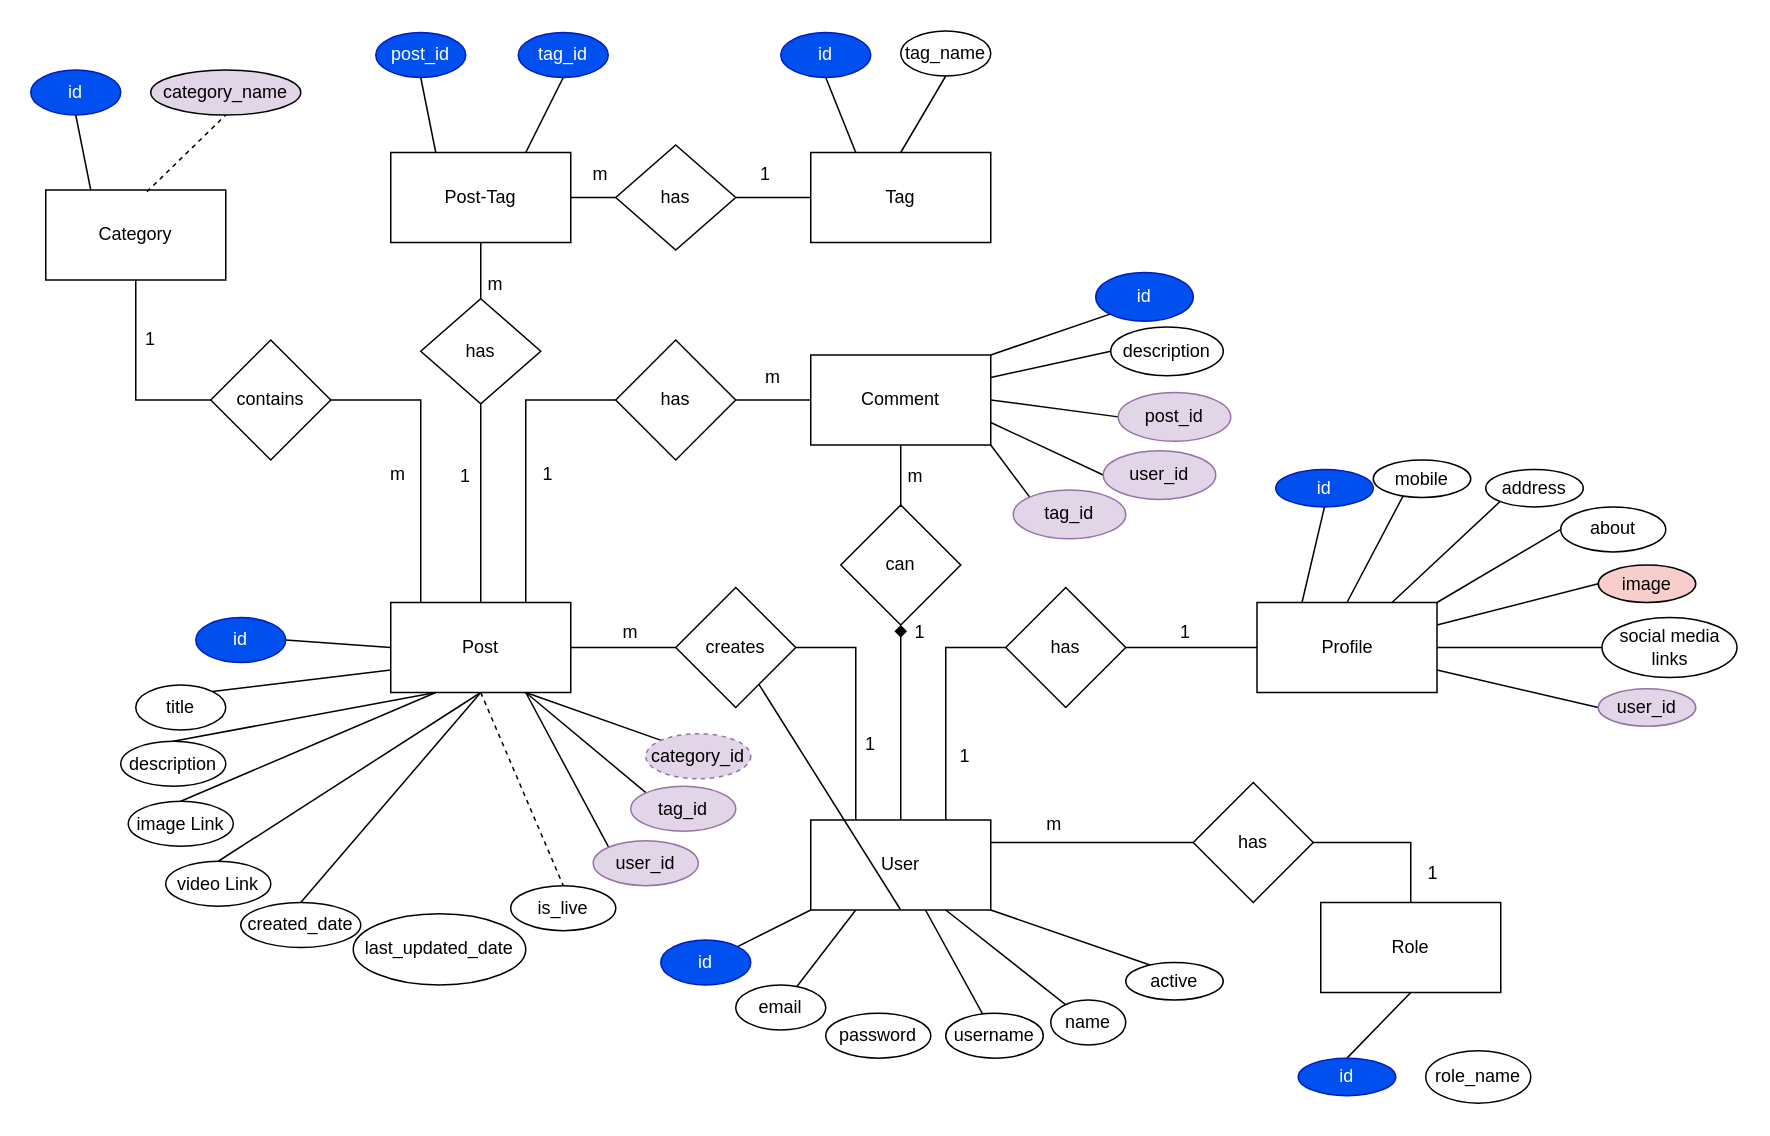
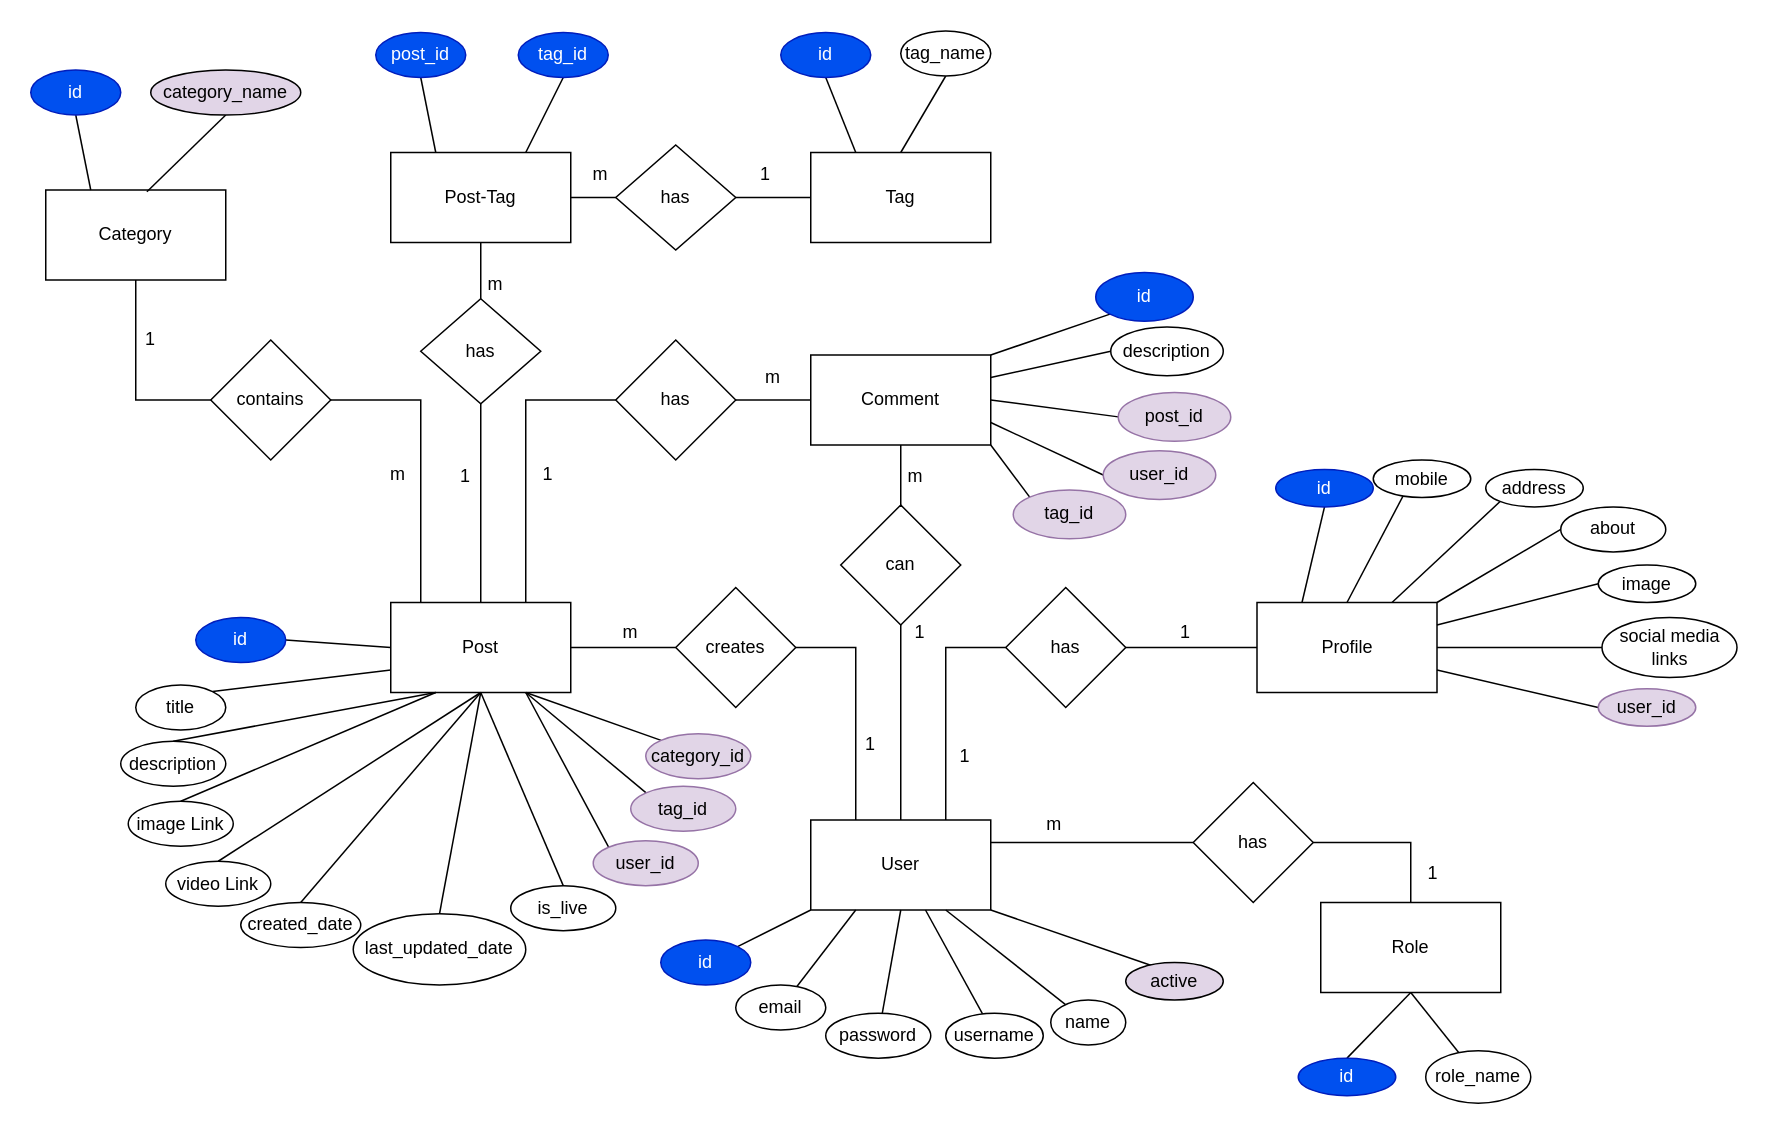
- <mxCell id="95" value="" style="endArrow=none;html=1;rounded=0;exitX=0.562;exitY=0.02;exitDx=0;exitDy=0;entryX=0.5;entryY=1;entryDx=0;entryDy=0;exitPerimeter=0;dashed=1;" parent="1" source="8" target="96" edge="1"><mxGeometry width="50" height="50" relative="1" as="geometry"><mxPoint x="215" y="-4" as="sourcePoint" /><mxPoint x="185" y="1" as="targetPoint" /></mxGeometry></mxCell>
+ <mxCell id="95" value="" style="endArrow=none;html=1;rounded=0;exitX=0.562;exitY=0.02;exitDx=0;exitDy=0;entryX=0.5;entryY=1;entryDx=0;entryDy=0;exitPerimeter=0;" parent="1" source="8" target="96" edge="1"><mxGeometry width="50" height="50" relative="1" as="geometry"><mxPoint x="215" y="-4" as="sourcePoint" /><mxPoint x="185" y="1" as="targetPoint" /></mxGeometry></mxCell>
- <mxCell id="31" value="image" style="ellipse;whiteSpace=wrap;html=1;fillColor=#f8cecc;" parent="1" vertex="1"><mxGeometry x="1065" y="376" width="65" height="25" as="geometry" /></mxCell>
+ <mxCell id="31" value="image" style="ellipse;whiteSpace=wrap;html=1;" parent="1" vertex="1"><mxGeometry x="1065" y="376" width="65" height="25" as="geometry" /></mxCell>
- <mxCell id="62" value="" style="endArrow=diamond;html=1;rounded=0;exitX=0.5;exitY=0;exitDx=0;exitDy=0;entryX=0.5;entryY=1;entryDx=0;entryDy=0;" parent="1" source="2" target="7" edge="1"><mxGeometry width="50" height="50" relative="1" as="geometry"><mxPoint x="555" y="411" as="sourcePoint" /><mxPoint x="605" y="361" as="targetPoint" /></mxGeometry></mxCell>
+ <mxCell id="62" value="" style="endArrow=none;html=1;rounded=0;exitX=0.5;exitY=0;exitDx=0;exitDy=0;entryX=0.5;entryY=1;entryDx=0;entryDy=0;" parent="1" source="2" target="7" edge="1"><mxGeometry width="50" height="50" relative="1" as="geometry"><mxPoint x="555" y="411" as="sourcePoint" /><mxPoint x="605" y="361" as="targetPoint" /></mxGeometry></mxCell>
- <mxCell id="61" value="category_id" style="ellipse;whiteSpace=wrap;html=1;fillColor=#e1d5e7;strokeColor=#9673a6;dashed=1;" parent="1" vertex="1"><mxGeometry x="430" y="488.5" width="70" height="30" as="geometry" /></mxCell>
+ <mxCell id="61" value="category_id" style="ellipse;whiteSpace=wrap;html=1;fillColor=#e1d5e7;strokeColor=#9673a6;" parent="1" vertex="1"><mxGeometry x="430" y="488.5" width="70" height="30" as="geometry" /></mxCell>
- <mxCell id="91" value="" style="endArrow=none;html=1;rounded=0;exitX=0.5;exitY=1;exitDx=0;exitDy=0;entryX=0.5;entryY=0;entryDx=0;entryDy=0;dashed=1;" parent="1" source="3" target="92" edge="1"><mxGeometry width="50" height="50" relative="1" as="geometry"><mxPoint x="550" y="477.25" as="sourcePoint" /><mxPoint x="660" y="519.75" as="targetPoint" /></mxGeometry></mxCell>
+ <mxCell id="91" value="" style="endArrow=none;html=1;rounded=0;exitX=0.5;exitY=1;exitDx=0;exitDy=0;entryX=0.5;entryY=0;entryDx=0;entryDy=0;" parent="1" source="3" target="92" edge="1"><mxGeometry width="50" height="50" relative="1" as="geometry"><mxPoint x="550" y="477.25" as="sourcePoint" /><mxPoint x="660" y="519.75" as="targetPoint" /></mxGeometry></mxCell>
- <mxCell id="20" value="" style="endArrow=none;html=1;rounded=0;exitX=0.5;exitY=1;exitDx=0;exitDy=0;" parent="1" source="2" target="5" edge="1"><mxGeometry width="50" height="50" relative="1" as="geometry"><mxPoint x="450" y="676" as="sourcePoint" /><mxPoint x="520" y="676" as="targetPoint" /></mxGeometry></mxCell>
+ <mxCell id="20" value="" style="endArrow=none;html=1;rounded=0;exitX=0.5;exitY=1;exitDx=0;exitDy=0;" parent="1" source="2" target="21" edge="1"><mxGeometry width="50" height="50" relative="1" as="geometry"><mxPoint x="450" y="676" as="sourcePoint" /><mxPoint x="520" y="676" as="targetPoint" /></mxGeometry></mxCell>
+ <mxCell id="89" value="" style="endArrow=none;html=1;rounded=0;exitX=0.5;exitY=1;exitDx=0;exitDy=0;entryX=0.5;entryY=0;entryDx=0;entryDy=0;" parent="1" source="3" target="90" edge="1"><mxGeometry width="50" height="50" relative="1" as="geometry"><mxPoint x="420" y="513.5" as="sourcePoint" /><mxPoint x="530" y="556" as="targetPoint" /></mxGeometry></mxCell>
- <mxCell id="33" value="active" style="ellipse;whiteSpace=wrap;html=1;" parent="1" vertex="1"><mxGeometry x="750" y="641" width="65" height="25" as="geometry" /></mxCell>
+ <mxCell id="33" value="active" style="ellipse;whiteSpace=wrap;html=1;fillColor=#e1d5e7;" parent="1" vertex="1"><mxGeometry x="750" y="641" width="65" height="25" as="geometry" /></mxCell>
+ <mxCell id="120" value="" style="endArrow=none;html=1;rounded=0;exitX=0.5;exitY=1;exitDx=0;exitDy=0;" parent="1" source="114" target="121" edge="1"><mxGeometry width="50" height="50" relative="1" as="geometry"><mxPoint x="1000" y="661" as="sourcePoint" /><mxPoint x="860" y="731" as="targetPoint" /></mxGeometry></mxCell>
